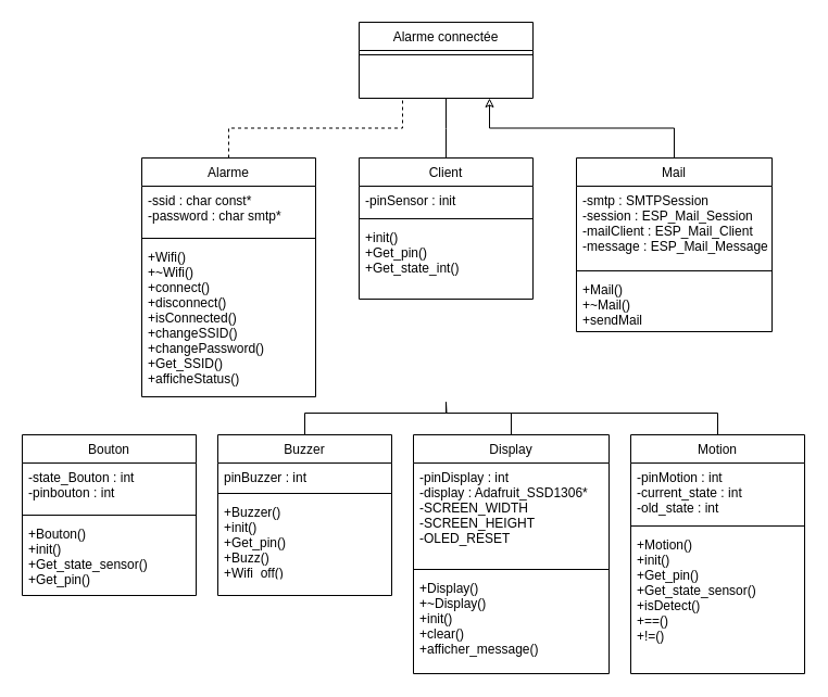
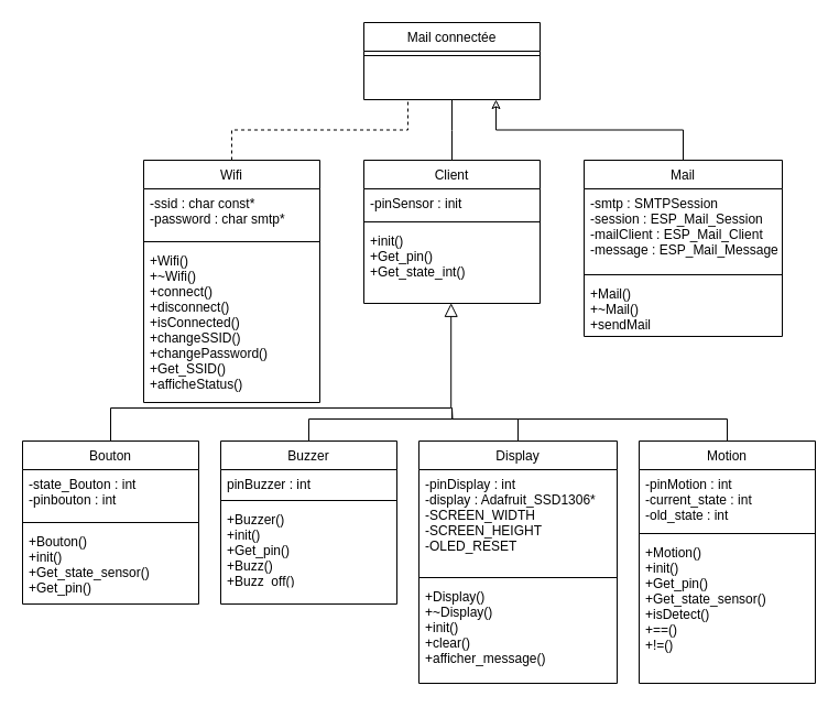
- <mxCell id="8" value="Alarme connectée" style="swimlane;fontStyle=0;align=center;verticalAlign=top;childLayout=stackLayout;horizontal=1;startSize=26;horizontalStack=0;resizeParent=1;resizeLast=0;collapsible=1;marginBottom=0;rounded=0;shadow=0;strokeWidth=1;" parent="1" vertex="1"><mxGeometry x="330" y="20" width="160" height="70" as="geometry"><mxRectangle x="340" y="380" width="170" height="26" as="alternateBounds" /></mxGeometry></mxCell>
+ <mxCell id="8" value="Mail connectée" style="swimlane;fontStyle=0;align=center;verticalAlign=top;childLayout=stackLayout;horizontal=1;startSize=26;horizontalStack=0;resizeParent=1;resizeLast=0;collapsible=1;marginBottom=0;rounded=0;shadow=0;strokeWidth=1;" parent="1" vertex="1"><mxGeometry x="330" y="20" width="160" height="70" as="geometry"><mxRectangle x="340" y="380" width="170" height="26" as="alternateBounds" /></mxGeometry></mxCell>
- <mxCell id="16" value="Alarme" style="swimlane;fontStyle=0;align=center;verticalAlign=top;childLayout=stackLayout;horizontal=1;startSize=26;horizontalStack=0;resizeParent=1;resizeLast=0;collapsible=1;marginBottom=0;rounded=0;shadow=0;strokeWidth=1;" vertex="1" parent="1"><mxGeometry x="130" y="145" width="160" height="220" as="geometry"><mxRectangle x="130" y="380" width="160" height="26" as="alternateBounds" /></mxGeometry></mxCell>
+ <mxCell id="16" value="Wifi" style="swimlane;fontStyle=0;align=center;verticalAlign=top;childLayout=stackLayout;horizontal=1;startSize=26;horizontalStack=0;resizeParent=1;resizeLast=0;collapsible=1;marginBottom=0;rounded=0;shadow=0;strokeWidth=1;" vertex="1" parent="1"><mxGeometry x="130" y="145" width="160" height="220" as="geometry"><mxRectangle x="130" y="380" width="160" height="26" as="alternateBounds" /></mxGeometry></mxCell>
+ <mxCell id="7" value="" style="endArrow=block;endSize=10;endFill=0;shadow=0;strokeWidth=1;rounded=0;edgeStyle=elbowEdgeStyle;elbow=vertical;entryX=0.495;entryY=0.997;entryDx=0;entryDy=0;entryPerimeter=0;exitX=0.5;exitY=0;exitDx=0;exitDy=0;" parent="1" source="20" target="6" edge="1"><mxGeometry width="160" relative="1" as="geometry"><mxPoint x="350" y="390" as="sourcePoint" /><mxPoint x="340" y="428" as="targetPoint" /><Array as="points"><mxPoint x="320" y="370" /></Array></mxGeometry></mxCell>
- <mxCell id="28" value="+Buzzer()&#10;+init()&#10;+Get_pin()&#10;+Buzz()&#10;+Wifi_off()&#10;" style="text;align=left;verticalAlign=top;spacingLeft=4;spacingRight=4;overflow=hidden;rotatable=0;points=[[0,0.5],[1,0.5]];portConstraint=eastwest;" vertex="1" parent="25"><mxGeometry y="58" width="160" height="70" as="geometry" /></mxCell>
+ <mxCell id="28" value="+Buzzer()&#10;+init()&#10;+Get_pin()&#10;+Buzz()&#10;+Buzz_off()&#10;" style="text;align=left;verticalAlign=top;spacingLeft=4;spacingRight=4;overflow=hidden;rotatable=0;points=[[0,0.5],[1,0.5]];portConstraint=eastwest;" vertex="1" parent="25"><mxGeometry y="58" width="160" height="70" as="geometry" /></mxCell>
